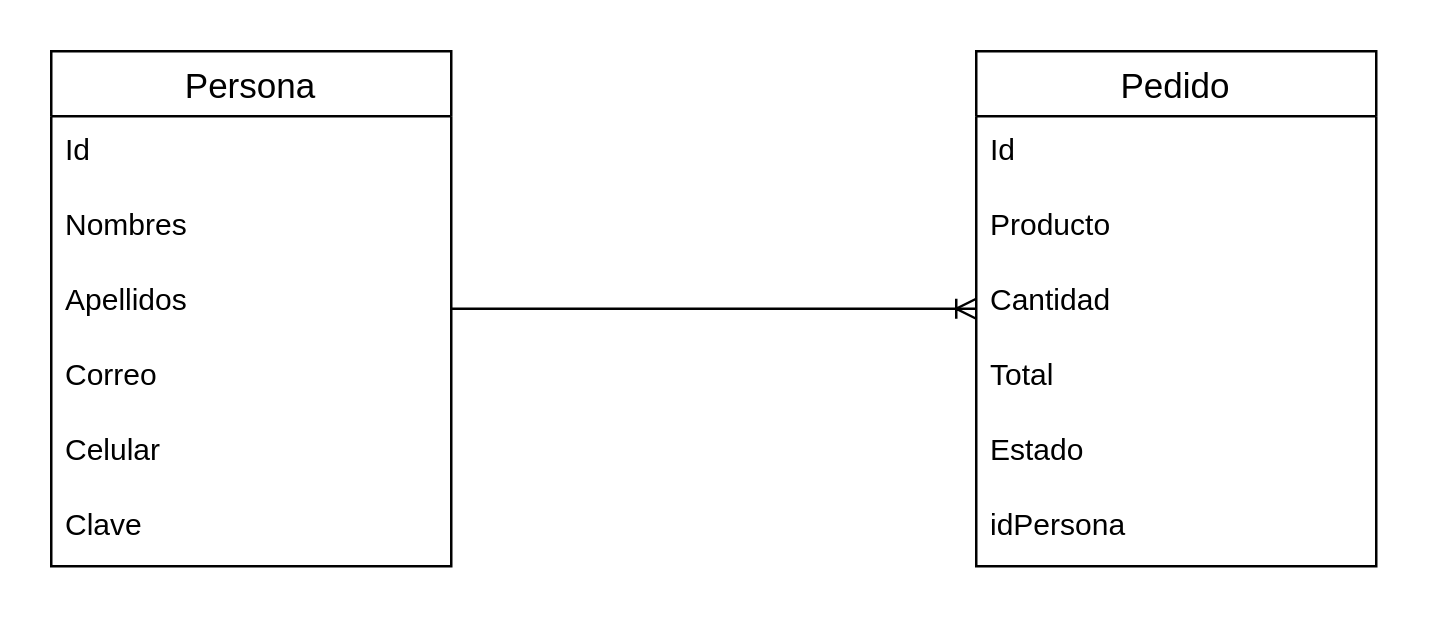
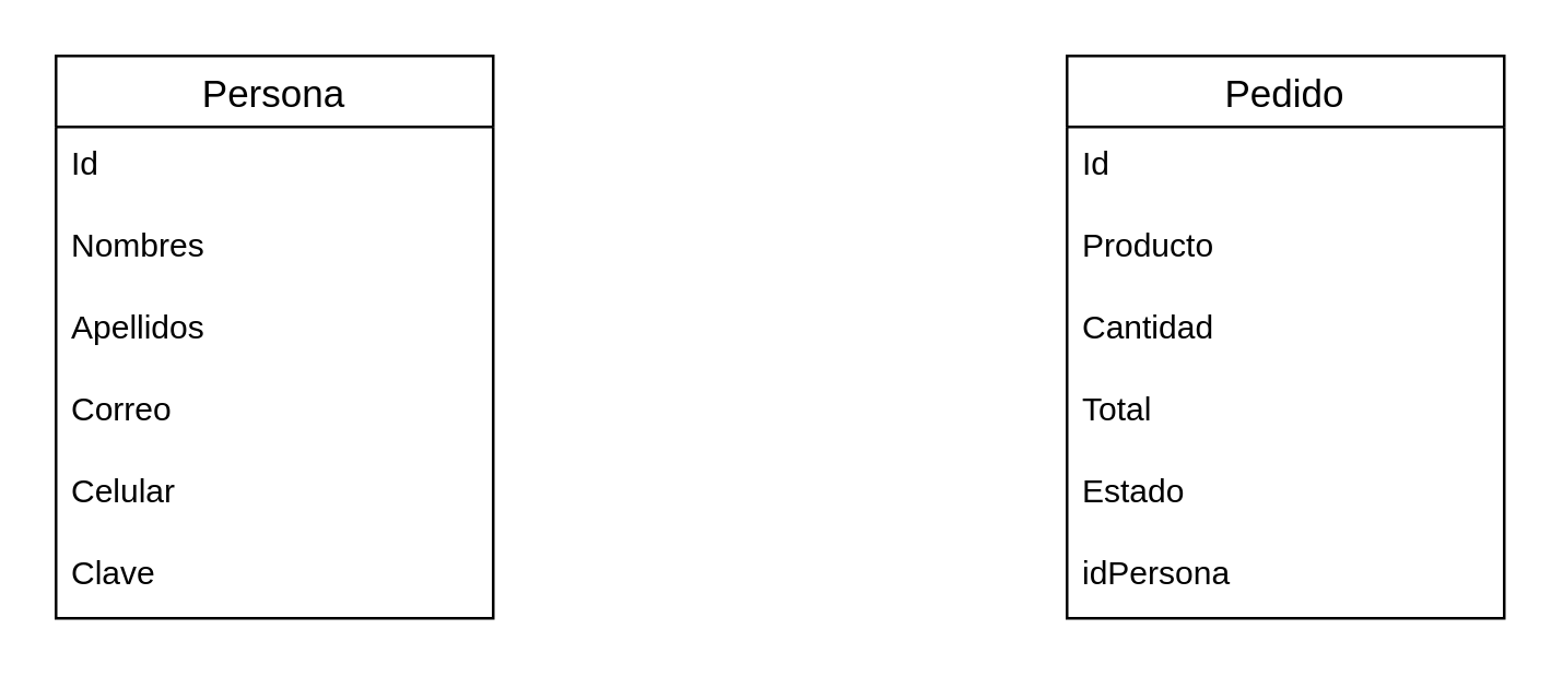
- <mxCell id="16" value="" style="edgeStyle=entityRelationEdgeStyle;fontSize=12;html=1;endArrow=ERoneToMany;rounded=0;" edge="1" parent="1" source="2" target="9"><mxGeometry width="100" height="100" relative="1" as="geometry"><mxPoint x="250" y="180" as="sourcePoint" /><mxPoint x="350" y="80" as="targetPoint" /></mxGeometry></mxCell>
